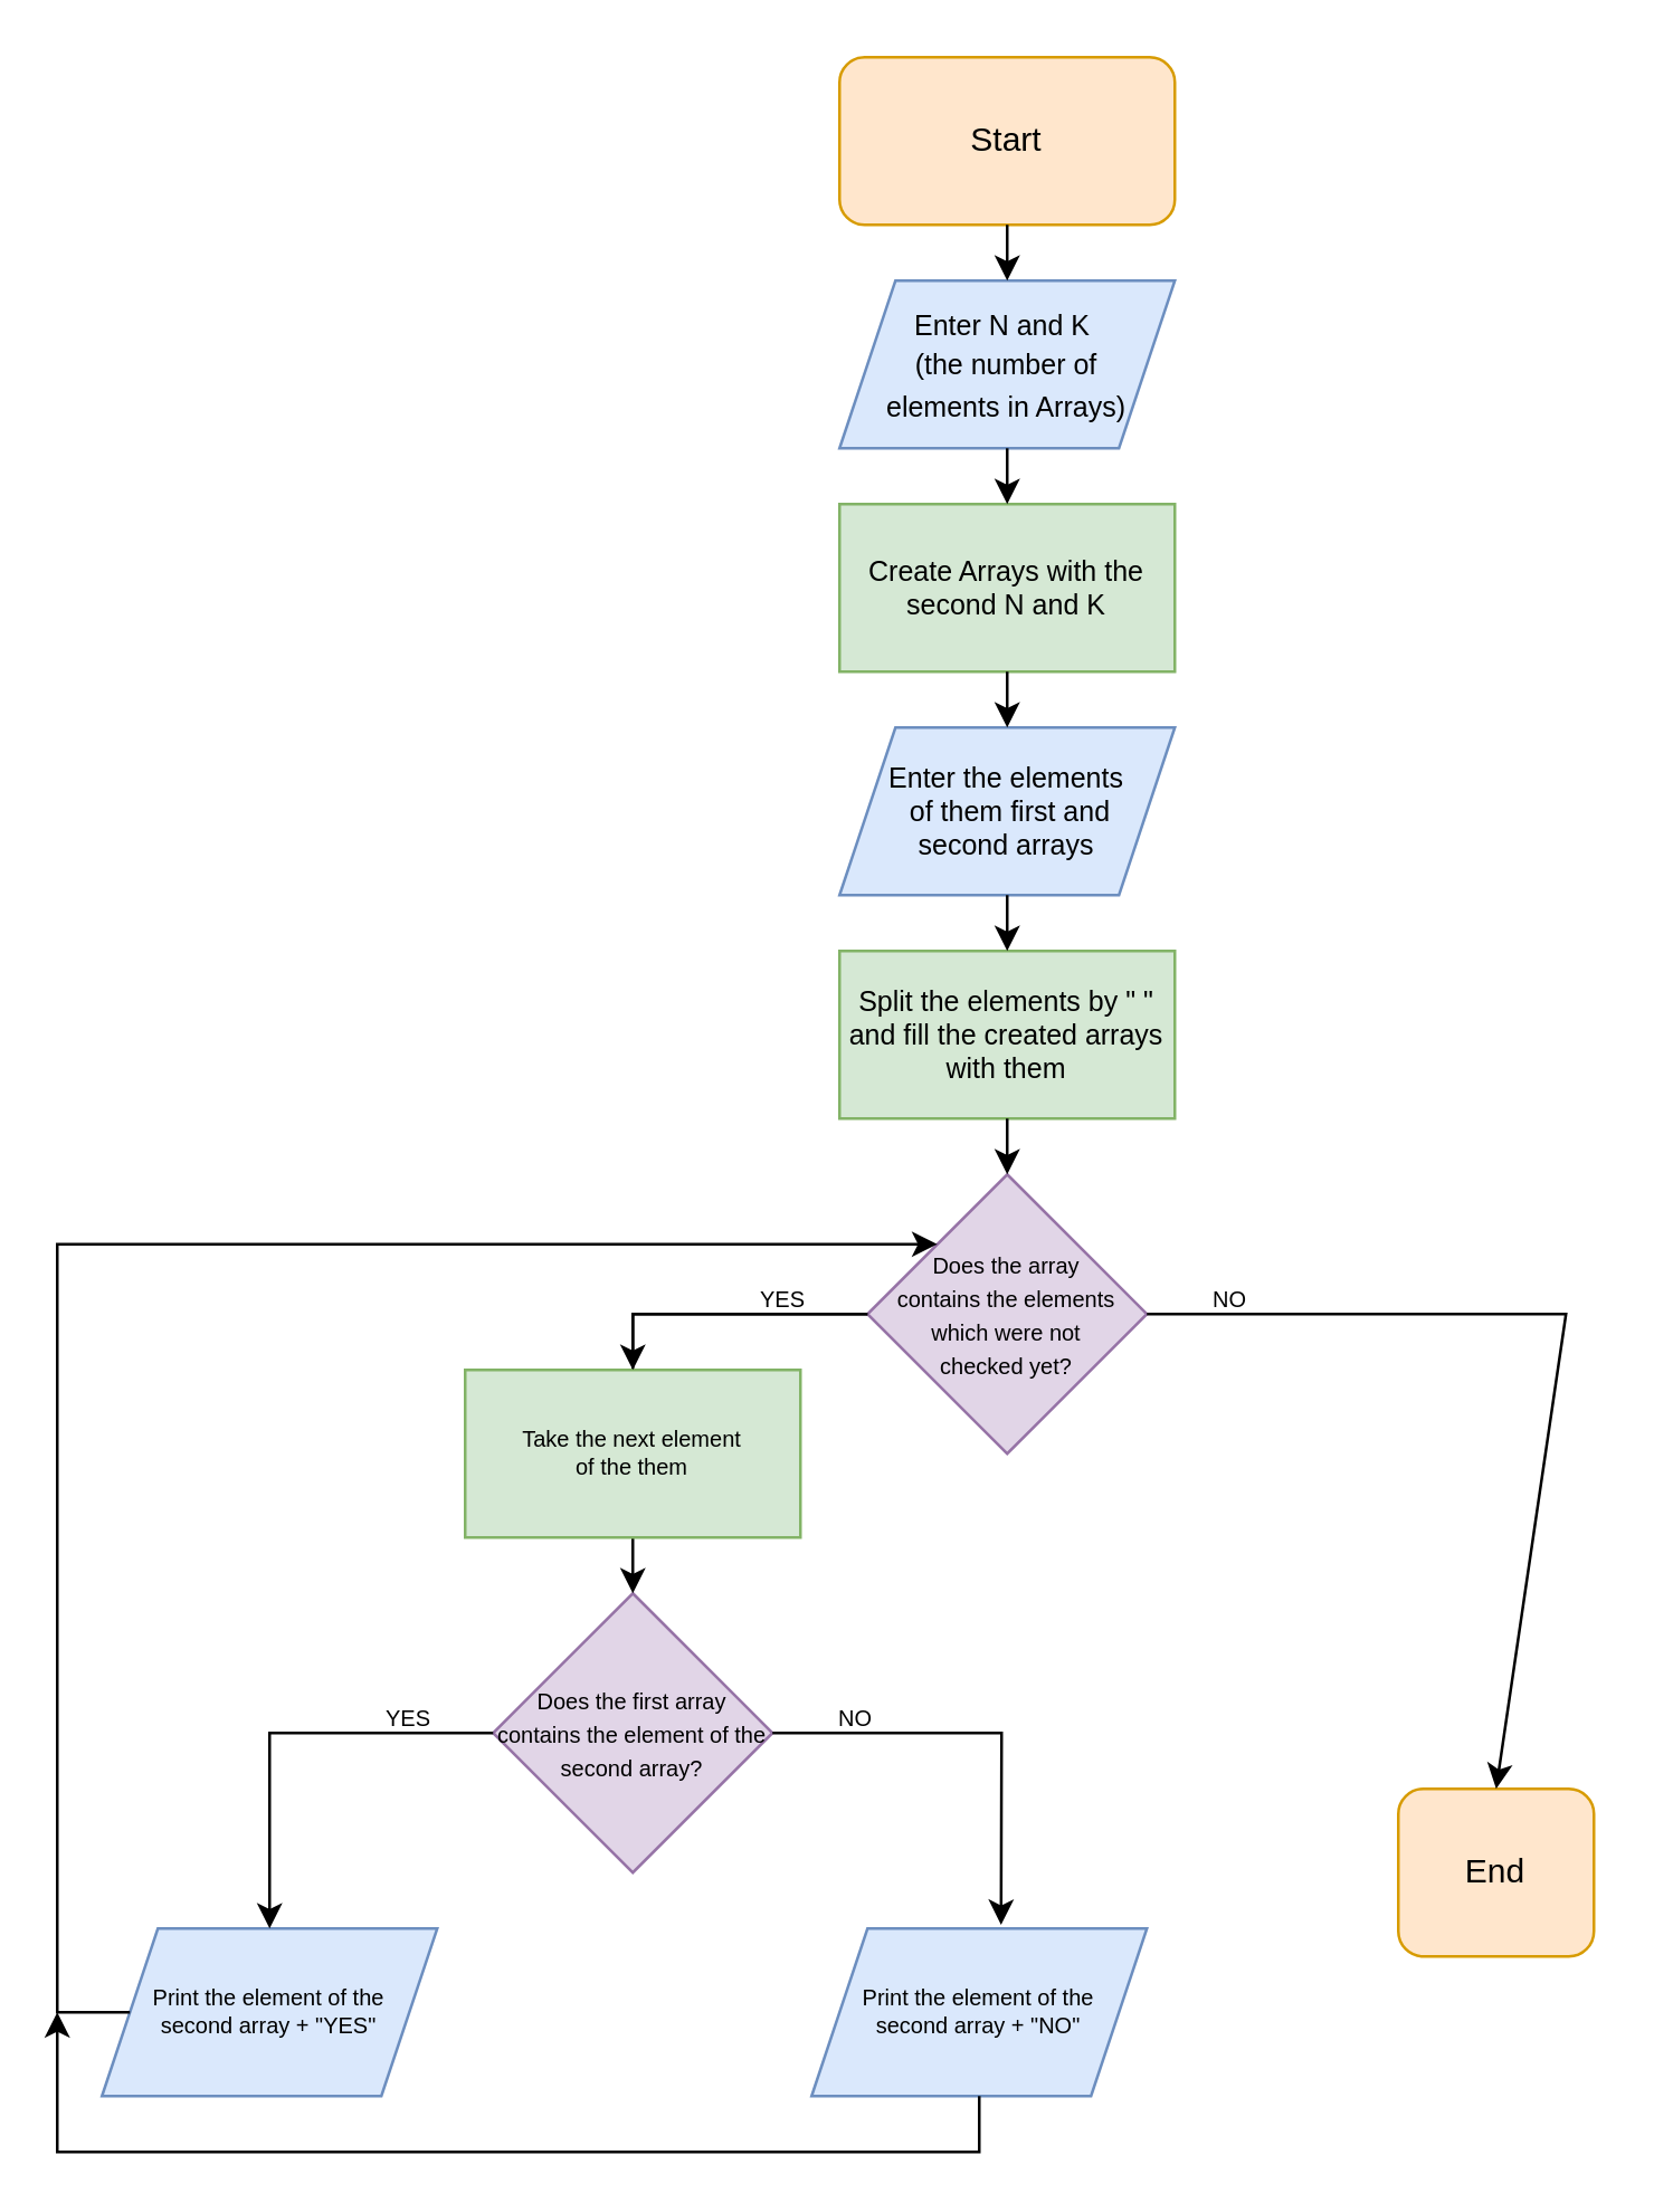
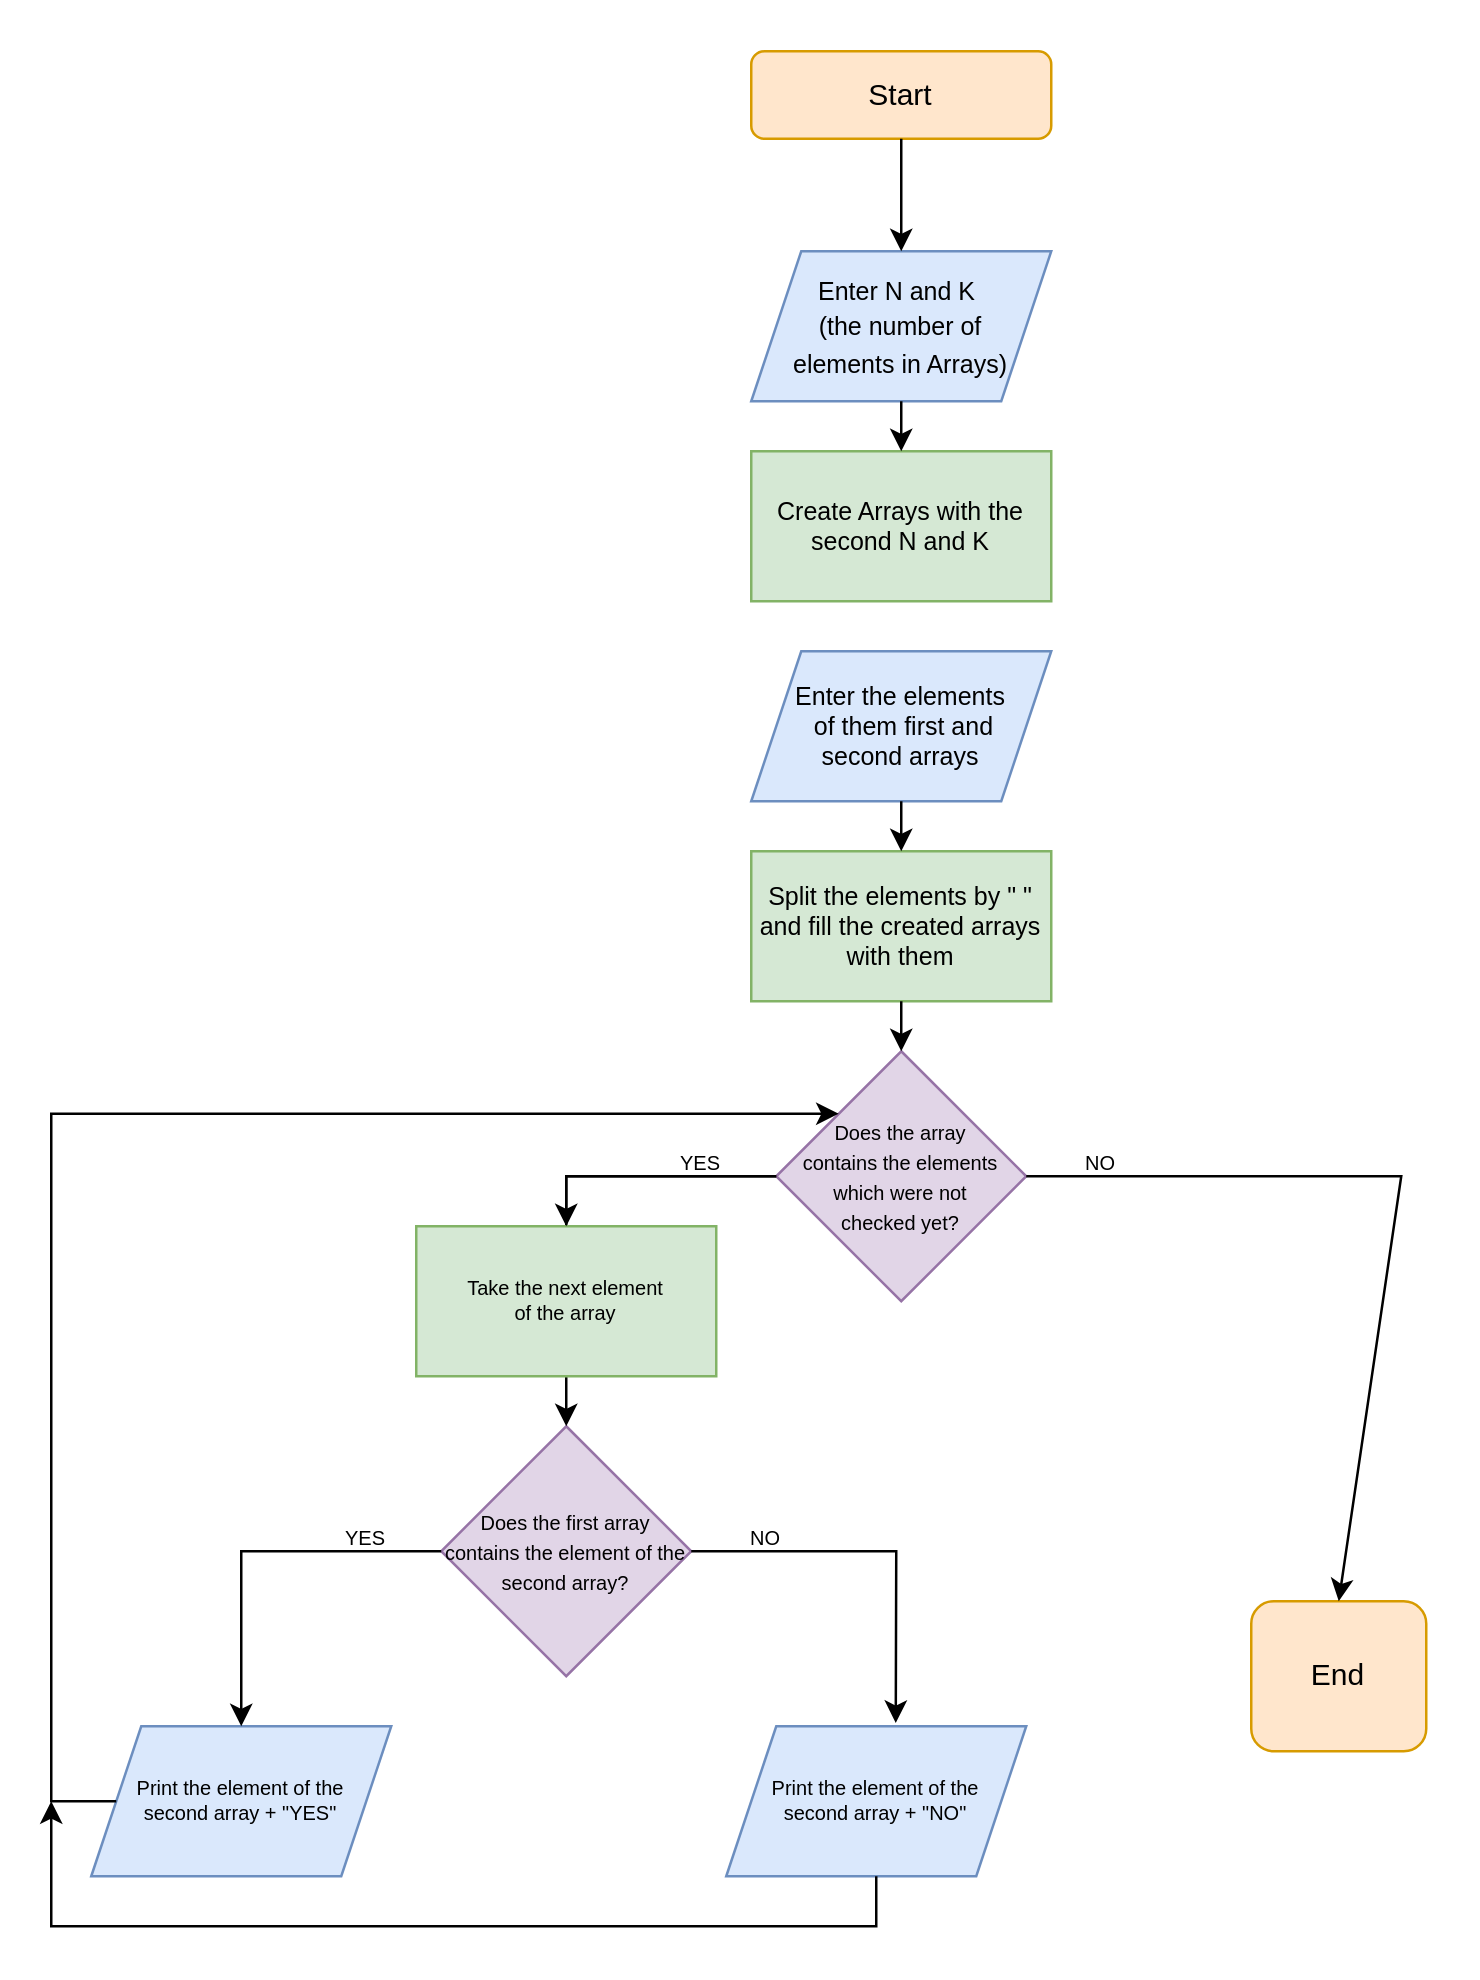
- <mxCell id="2" value="Start" style="rounded=1;whiteSpace=wrap;html=1;fillColor=#ffe6cc;strokeColor=#d79b00;" vertex="1" parent="1"><mxGeometry x="300" y="20" width="120" height="60" as="geometry" /></mxCell>
+ <mxCell id="2" value="Start" style="rounded=1;whiteSpace=wrap;html=1;fillColor=#ffe6cc;strokeColor=#d79b00;" vertex="1" parent="1"><mxGeometry x="300" y="20" width="120" height="35" as="geometry" /></mxCell>
- <mxCell id="13" value="" style="endArrow=classic;html=1;rounded=0;fontSize=8;entryX=0.5;entryY=0;entryDx=0;entryDy=0;exitX=0.5;exitY=1;exitDx=0;exitDy=0;" edge="1" parent="1" source="5" target="6"><mxGeometry width="50" height="50" relative="1" as="geometry"><mxPoint x="450" y="350" as="sourcePoint" /><mxPoint x="500" y="300" as="targetPoint" /></mxGeometry></mxCell>
- <mxCell id="22" value="Take the next element &lt;br&gt;of the them" style="rounded=0;whiteSpace=wrap;html=1;labelBackgroundColor=none;fontSize=8;fillColor=#d5e8d4;strokeColor=#82b366;" vertex="1" parent="1"><mxGeometry x="166" y="490" width="120" height="60" as="geometry" /></mxCell>
+ <mxCell id="22" value="Take the next element &lt;br&gt;of the array" style="rounded=0;whiteSpace=wrap;html=1;labelBackgroundColor=none;fontSize=8;fillColor=#d5e8d4;strokeColor=#82b366;" vertex="1" parent="1"><mxGeometry x="166" y="490" width="120" height="60" as="geometry" /></mxCell>
